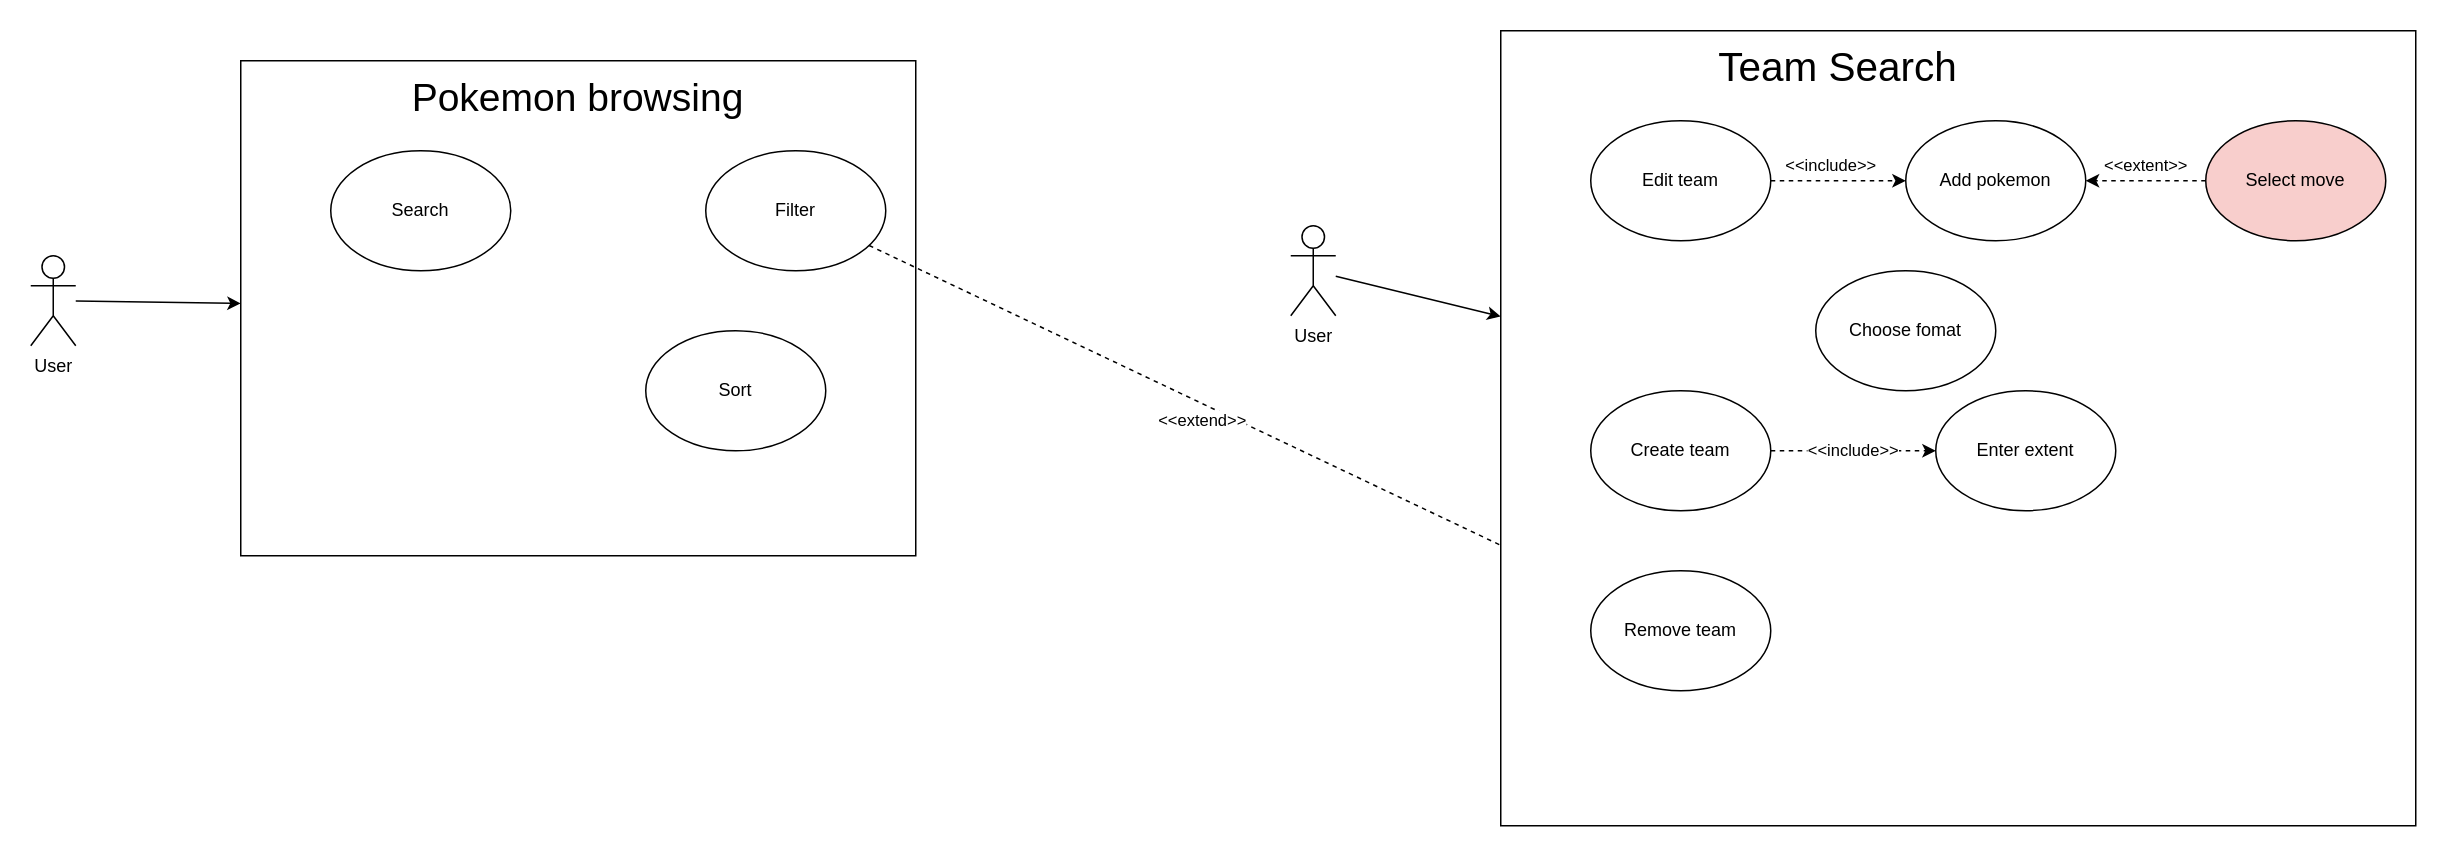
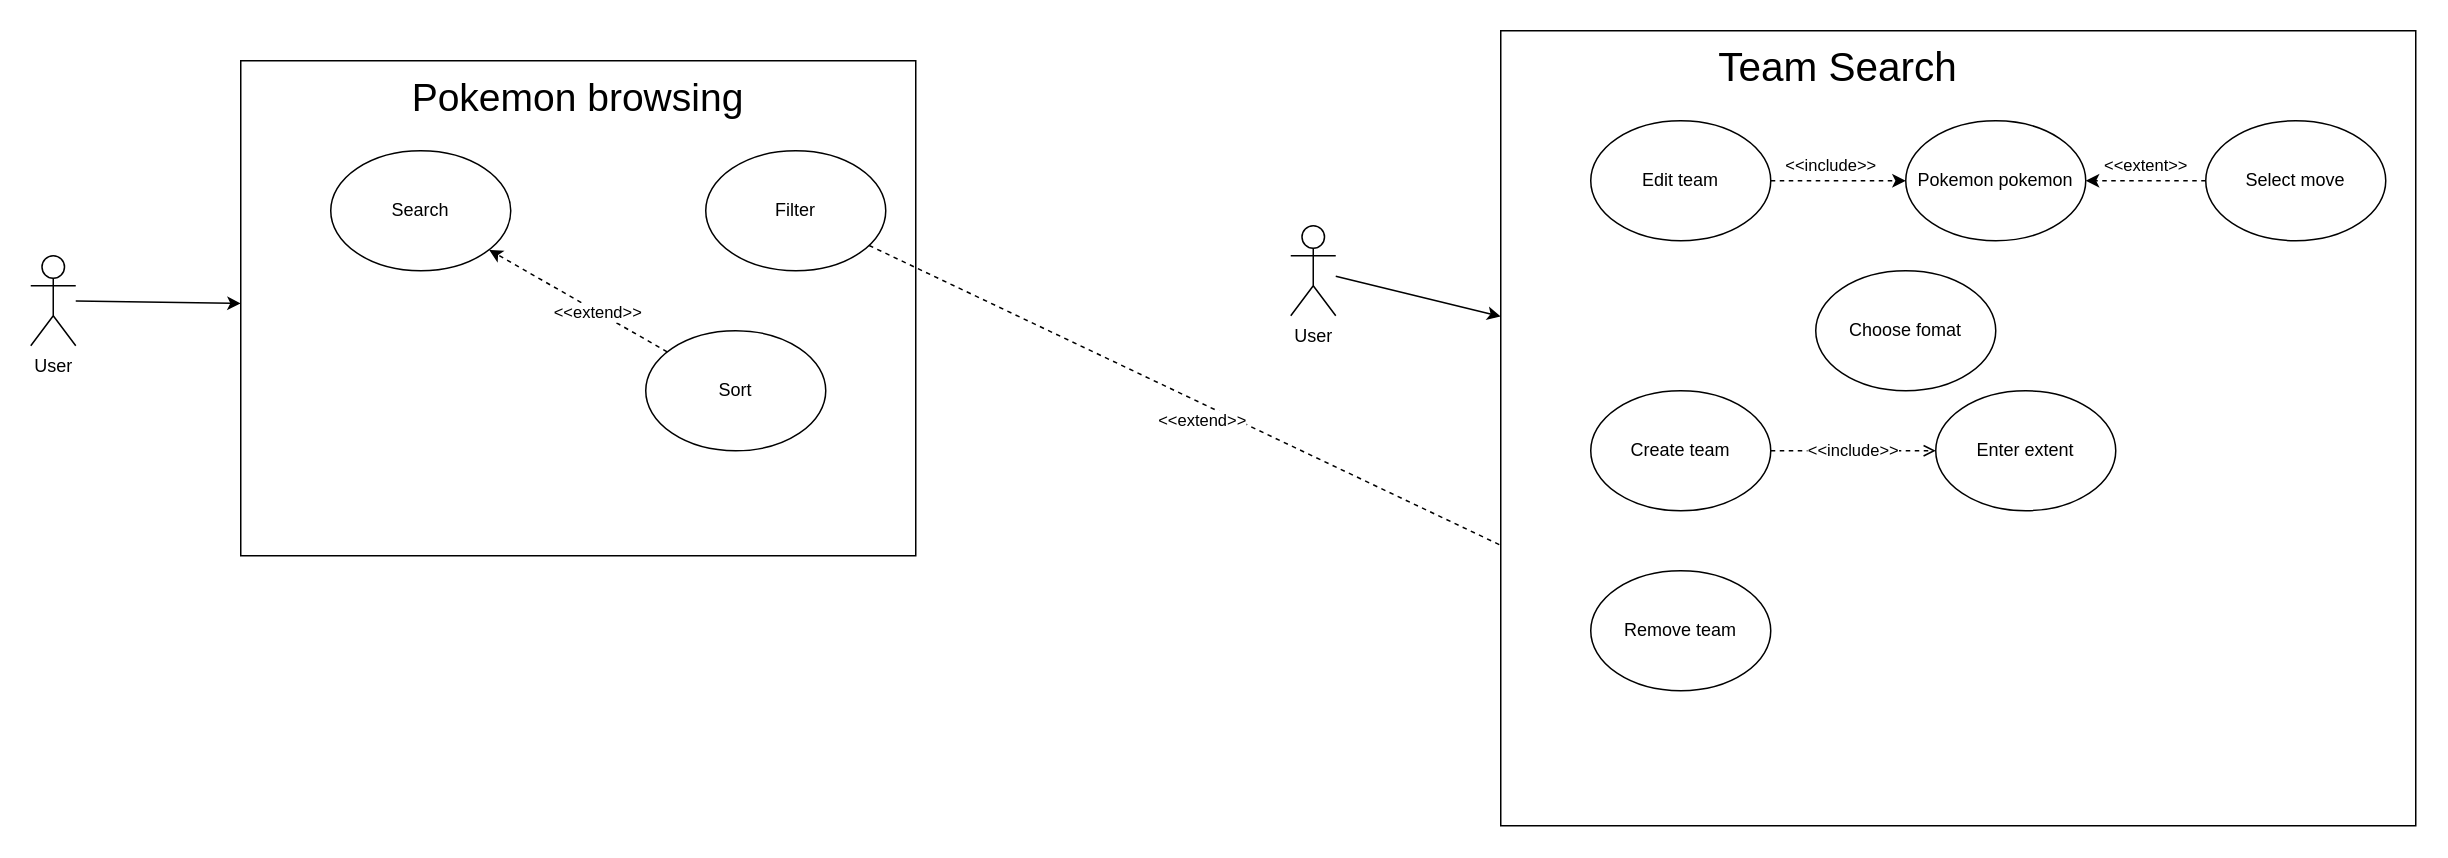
- <mxCell id="18" value="Add pokemon" style="ellipse;whiteSpace=wrap;html=1;" vertex="1" parent="1"><mxGeometry x="1270" y="80" width="120" height="80" as="geometry" /></mxCell>
+ <mxCell id="18" value="Pokemon pokemon" style="ellipse;whiteSpace=wrap;html=1;" vertex="1" parent="1"><mxGeometry x="1270" y="80" width="120" height="80" as="geometry" /></mxCell>
- <mxCell id="21" value="Select move" style="ellipse;whiteSpace=wrap;html=1;fillColor=#f8cecc;" vertex="1" parent="1"><mxGeometry x="1470" y="80" width="120" height="80" as="geometry" /></mxCell>
+ <mxCell id="21" value="Select move" style="ellipse;whiteSpace=wrap;html=1;" vertex="1" parent="1"><mxGeometry x="1470" y="80" width="120" height="80" as="geometry" /></mxCell>
+ <mxCell id="9" style="rounded=0;orthogonalLoop=1;jettySize=auto;html=1;dashed=1;" edge="1" parent="1" source="11" target="6"><mxGeometry relative="1" as="geometry" /></mxCell>
+ <mxCell id="10" value="&amp;lt;&amp;lt;extend&amp;gt;&amp;gt;" style="edgeLabel;html=1;align=center;verticalAlign=middle;resizable=0;points=[];" vertex="1" connectable="0" parent="9"><mxGeometry x="-0.204" relative="1" as="geometry"><mxPoint as="offset" /></mxGeometry></mxCell>
- <mxCell id="22" value="&amp;lt;&amp;lt;include&amp;gt;&amp;gt;" style="edgeStyle=orthogonalEdgeStyle;rounded=0;orthogonalLoop=1;jettySize=auto;html=1;dashed=1;" edge="1" parent="1" source="23" target="24"><mxGeometry relative="1" as="geometry" /></mxCell>
+ <mxCell id="22" value="&amp;lt;&amp;lt;include&amp;gt;&amp;gt;" style="edgeStyle=orthogonalEdgeStyle;rounded=0;orthogonalLoop=1;jettySize=auto;html=1;dashed=1;endArrow=open;" edge="1" parent="1" source="23" target="24"><mxGeometry relative="1" as="geometry" /></mxCell>
